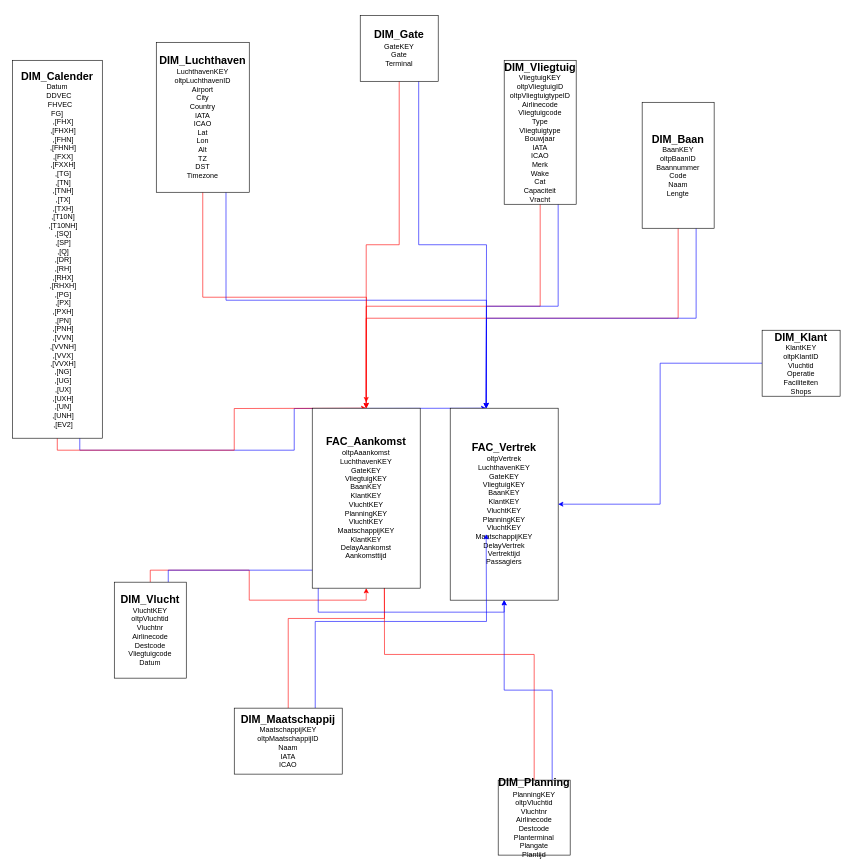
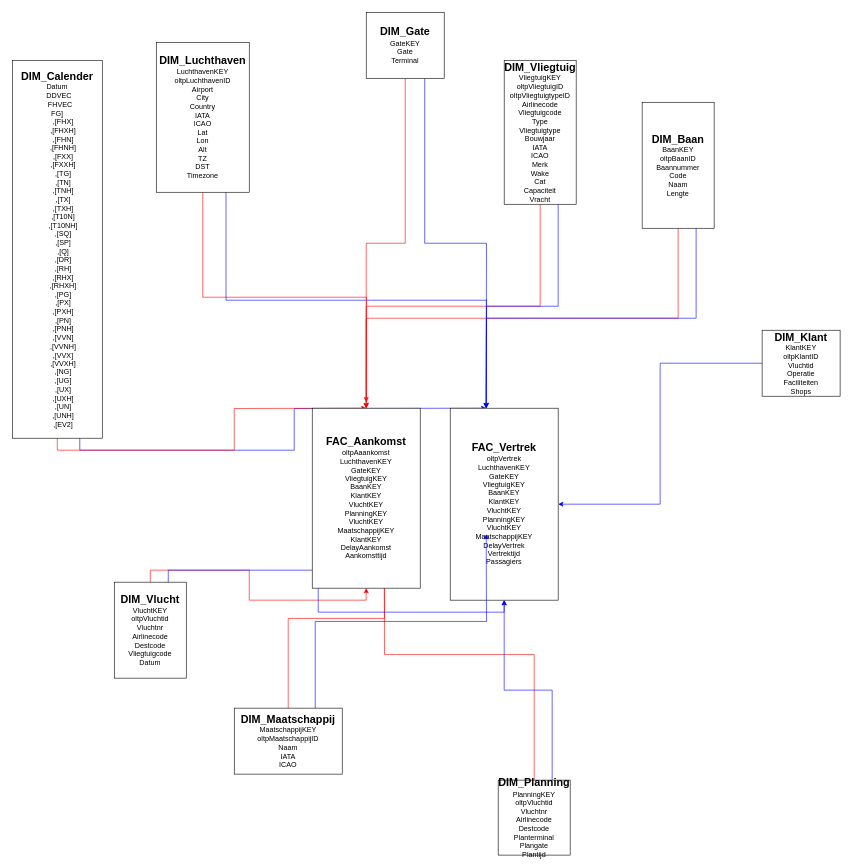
- <mxCell id="29" value="&lt;font style=&quot;font-weight: bold ; font-size: 18px&quot;&gt;DIM_Gate&lt;br&gt;&lt;/font&gt;GateKEY&lt;br&gt;Gate&lt;br&gt;Terminal" style="rounded=0;whiteSpace=wrap;html=1;" vertex="1" parent="1"><mxGeometry x="600" y="25" width="130" height="110" as="geometry" /></mxCell>
+ <mxCell id="29" value="&lt;font style=&quot;font-weight: bold ; font-size: 18px&quot;&gt;DIM_Gate&lt;br&gt;&lt;/font&gt;GateKEY&lt;br&gt;Gate&lt;br&gt;Terminal" style="rounded=0;whiteSpace=wrap;html=1;" vertex="1" parent="1"><mxGeometry x="610" y="20" width="130" height="110" as="geometry" /></mxCell>
